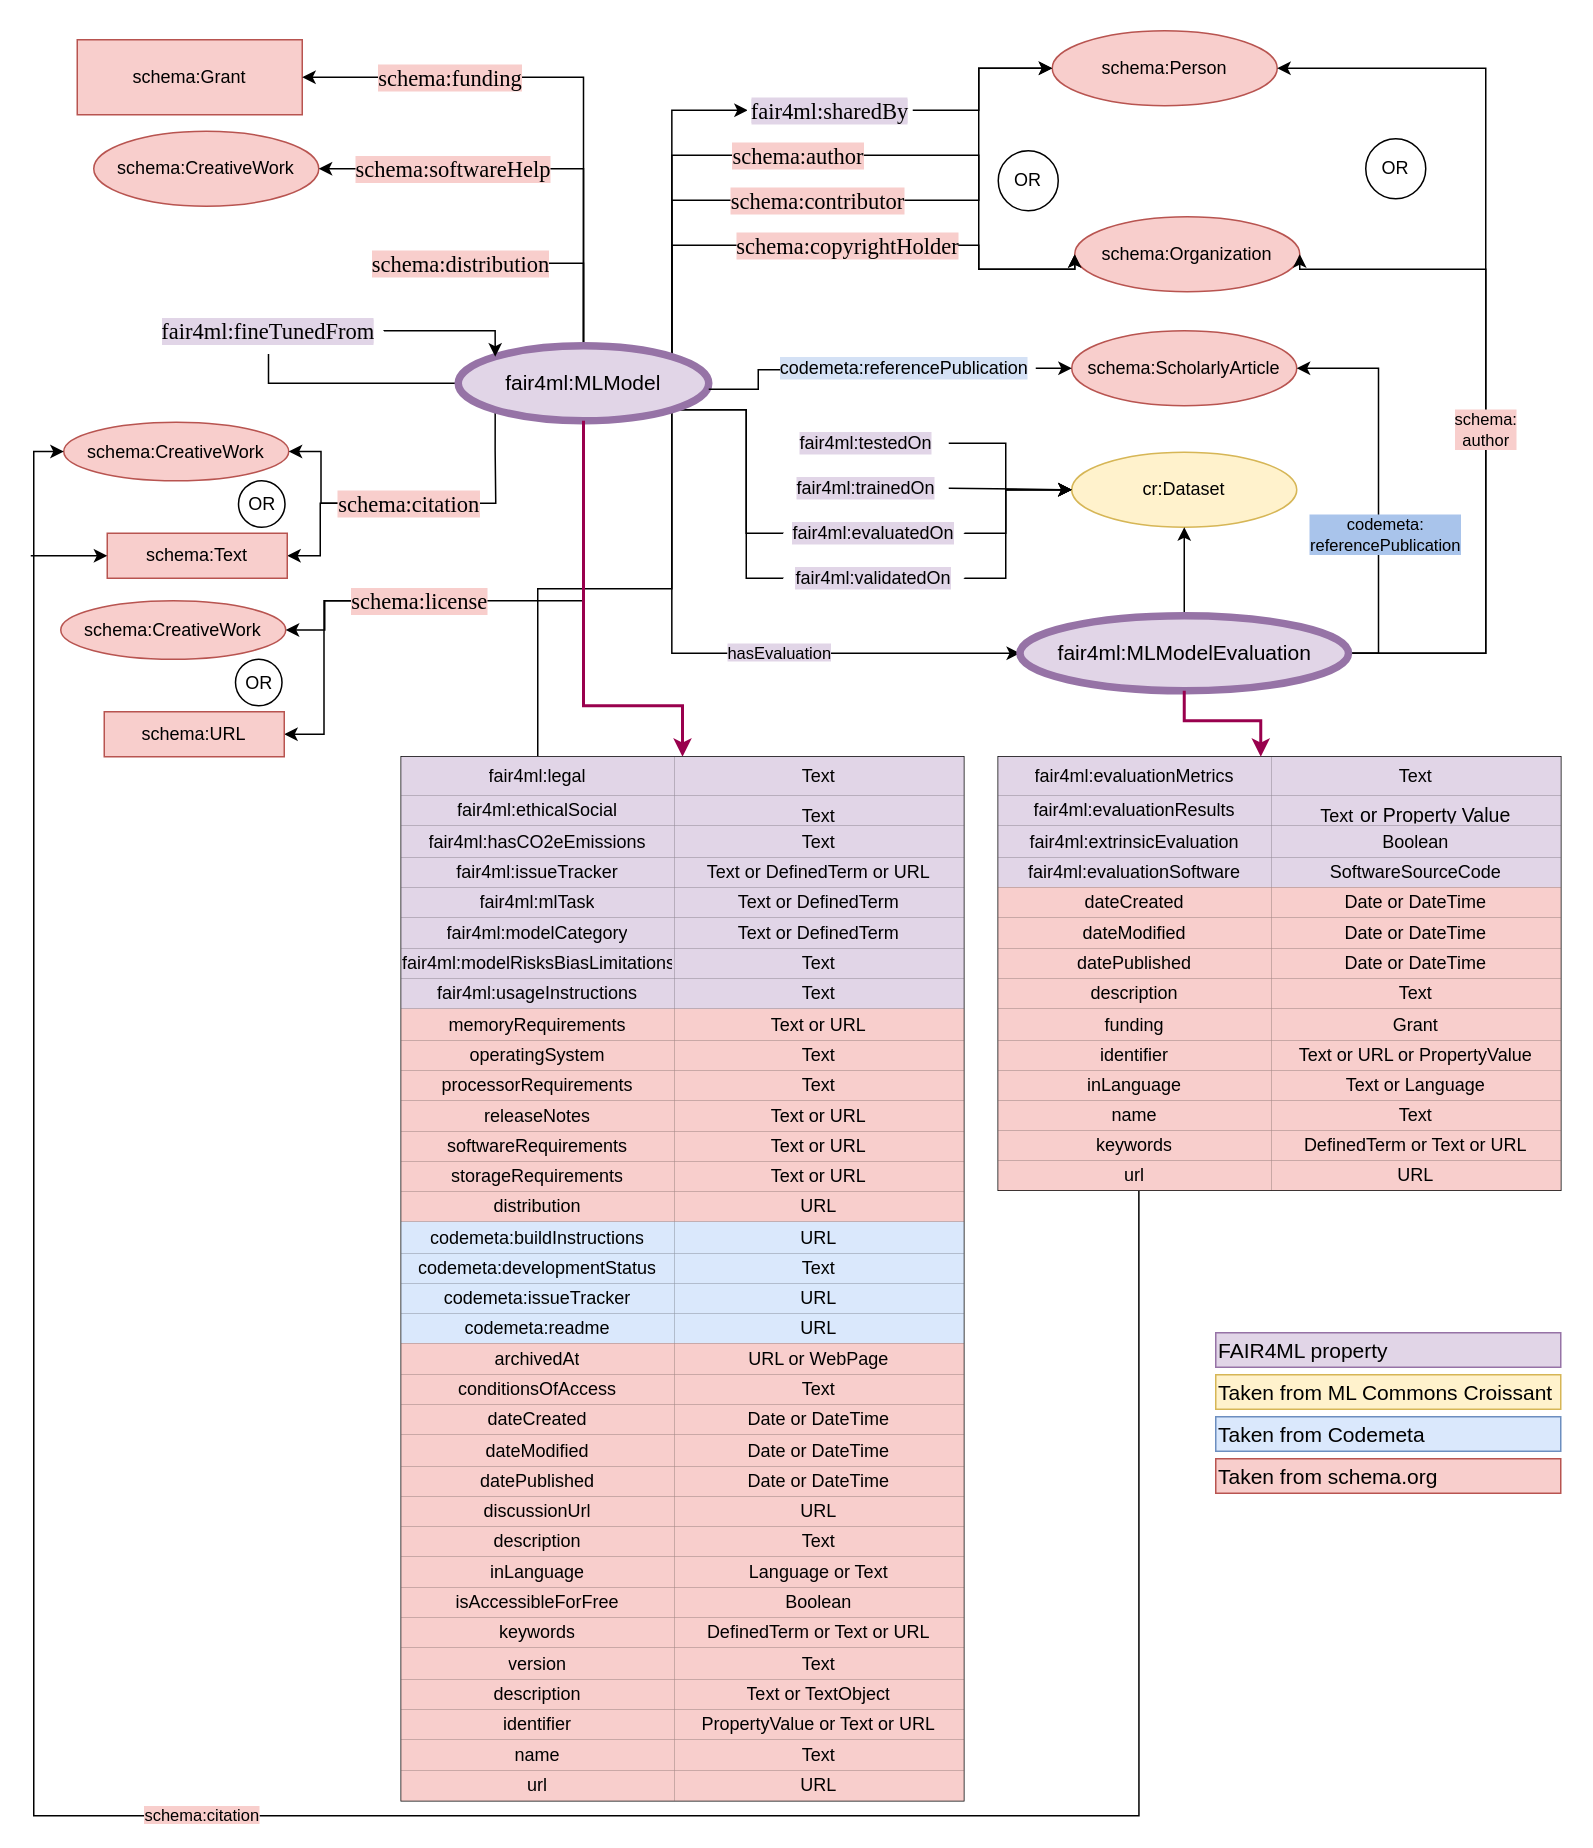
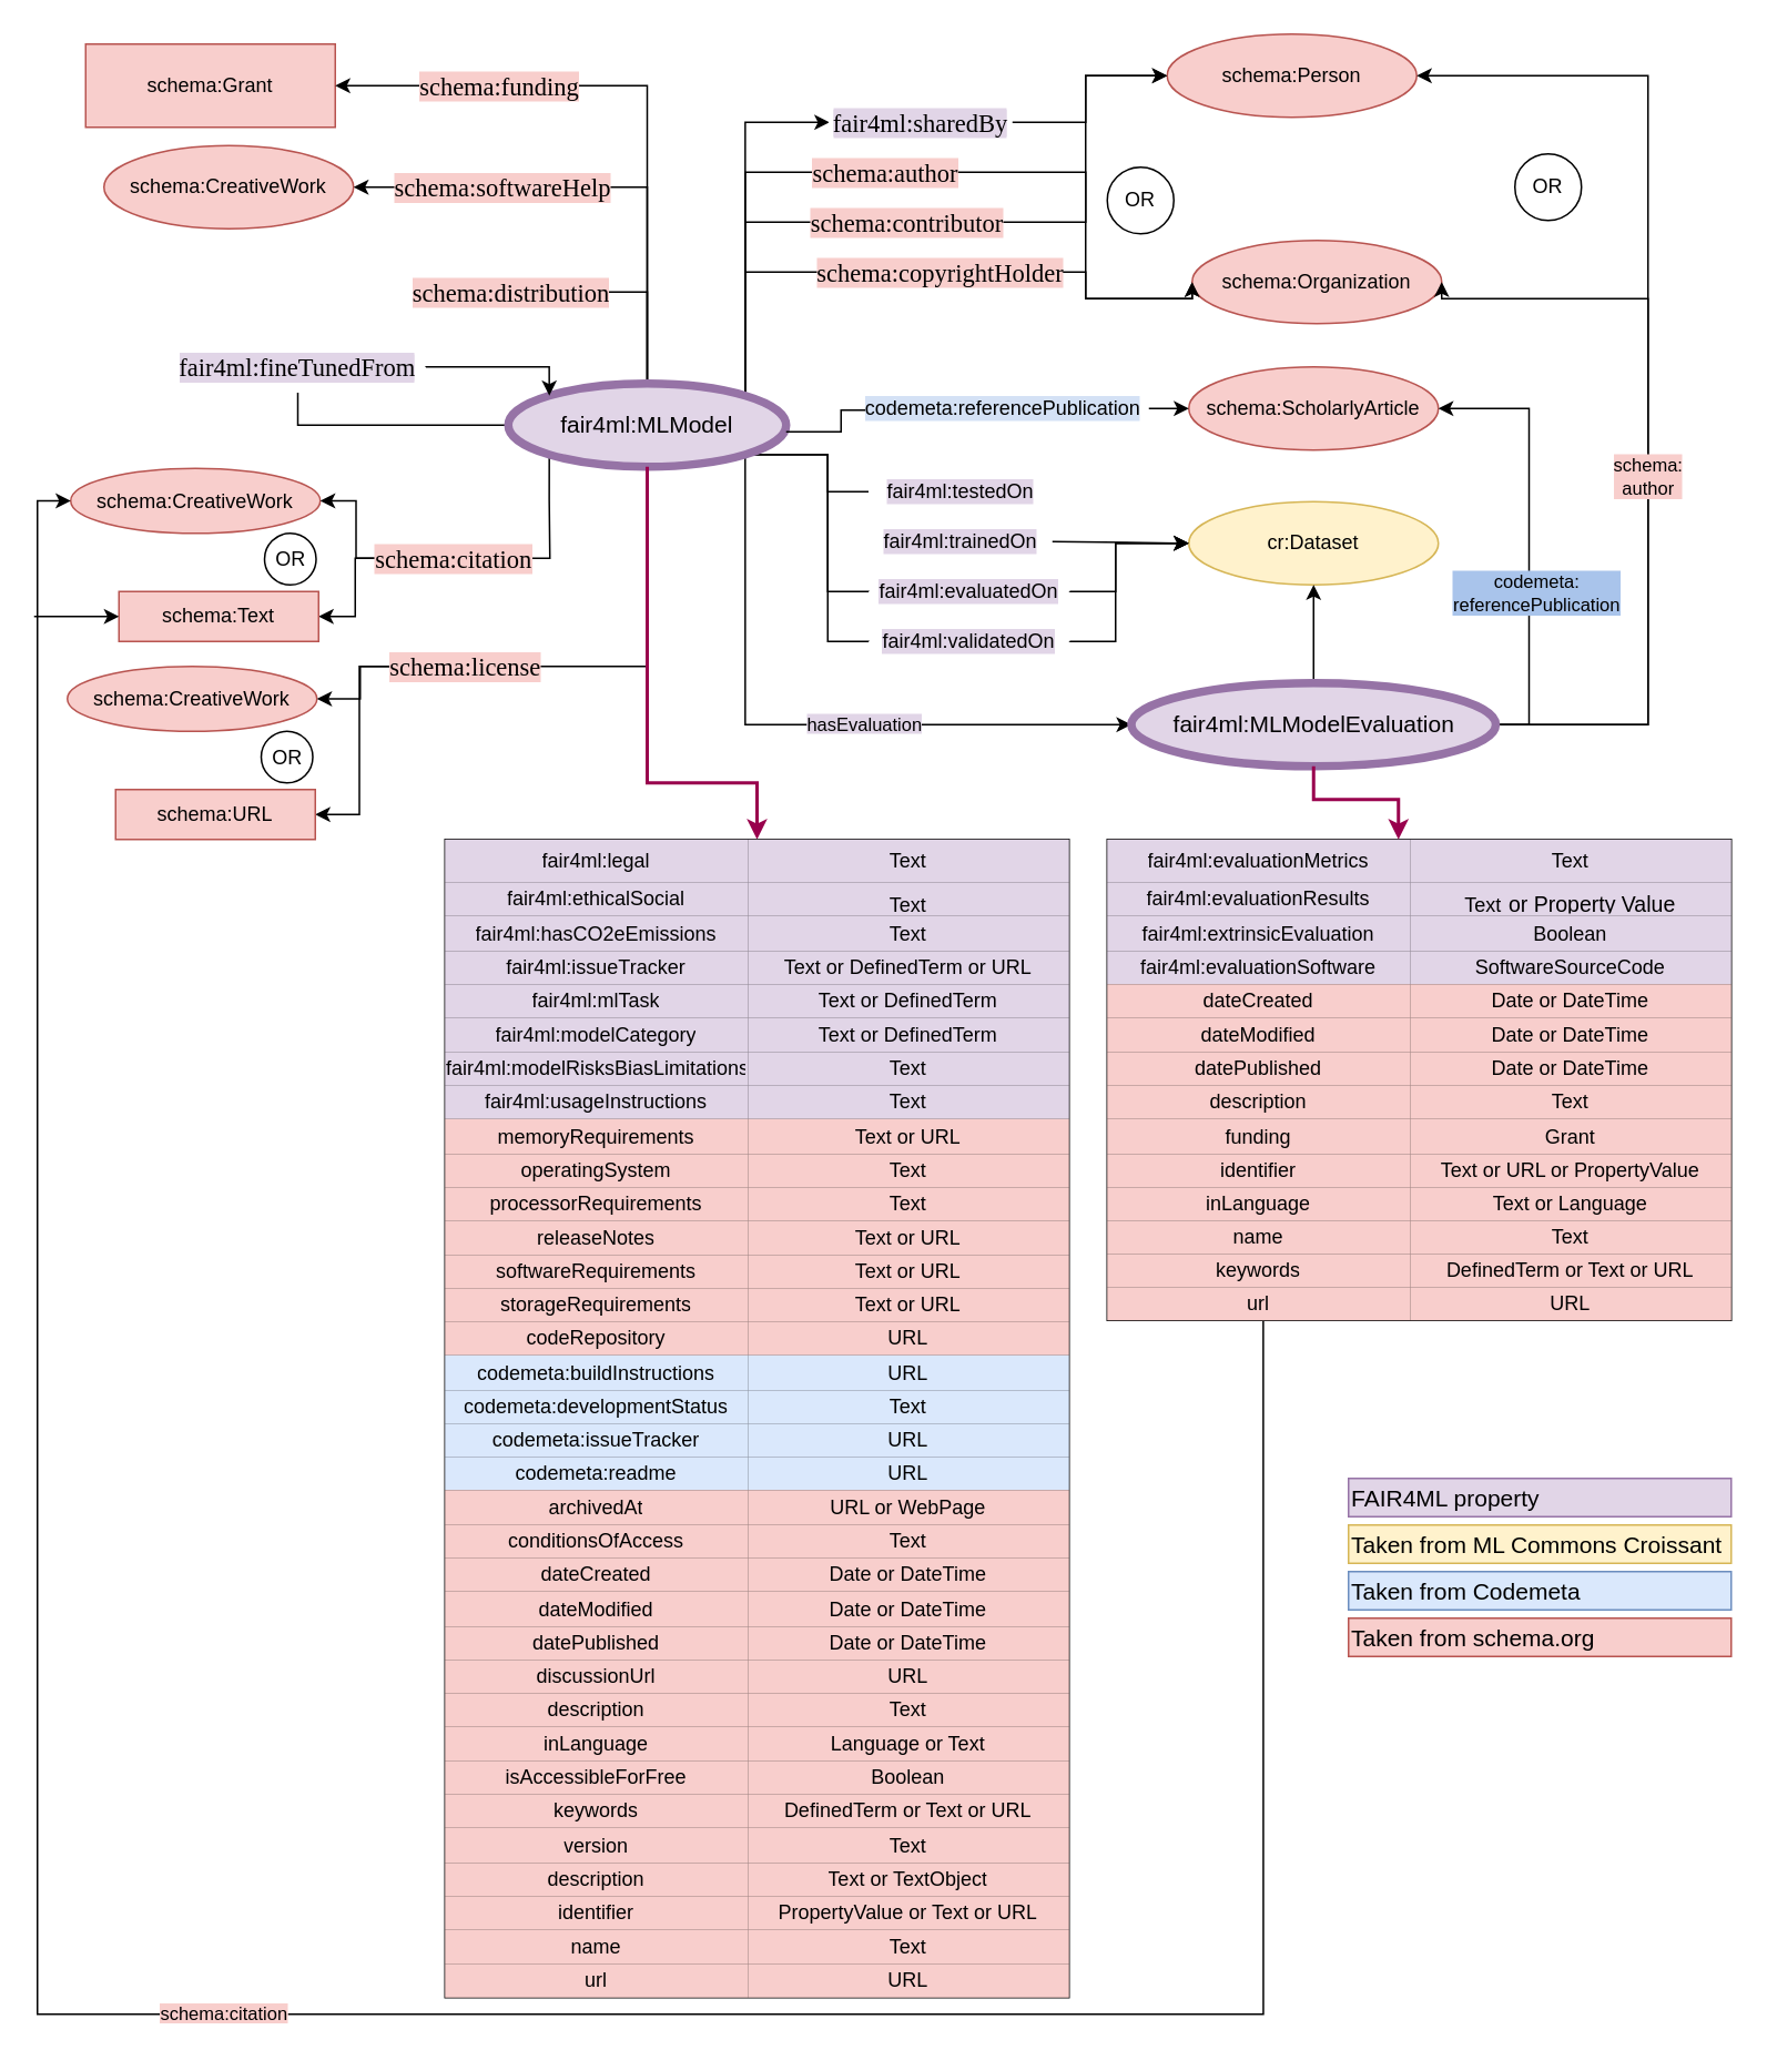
- <mxCell id="22" style="edgeStyle=orthogonalEdgeStyle;rounded=0;orthogonalLoop=1;jettySize=auto;html=1;exitX=1;exitY=0.5;exitDx=0;exitDy=0;entryX=0;entryY=0.5;entryDx=0;entryDy=0;" edge="1" parent="1" source="23" target="17"><mxGeometry relative="1" as="geometry"><Array as="points"><mxPoint x="670" y="295" /><mxPoint x="670" y="326" /></Array></mxGeometry></mxCell>
- <mxCell id="2" style="edgeStyle=orthogonalEdgeStyle;rounded=0;orthogonalLoop=1;jettySize=auto;html=1;exitX=1;exitY=1;exitDx=0;exitDy=0;endArrow=none;endFill=0;" parent="1" source="16" target="44" edge="1"><mxGeometry relative="1" as="geometry" /></mxCell>
+ <mxCell id="2" style="edgeStyle=orthogonalEdgeStyle;rounded=0;orthogonalLoop=1;jettySize=auto;html=1;exitX=1;exitY=1;exitDx=0;exitDy=0;endArrow=none;endFill=0;" parent="1" source="16" target="23" edge="1"><mxGeometry relative="1" as="geometry" /></mxCell>
- <mxCell id="86" value="distribution" style="shape=partialRectangle;html=1;whiteSpace=wrap;connectable=0;strokeColor=#b85450;overflow=hidden;fillColor=#f8cecc;top=0;left=0;bottom=0;right=0;pointerEvents=1;fontSize=12;" vertex="1" parent="85"><mxGeometry width="182" height="20" as="geometry"><mxRectangle width="182" height="20" as="alternateBounds" /></mxGeometry></mxCell>
+ <mxCell id="86" value="codeRepository" style="shape=partialRectangle;html=1;whiteSpace=wrap;connectable=0;strokeColor=#b85450;overflow=hidden;fillColor=#f8cecc;top=0;left=0;bottom=0;right=0;pointerEvents=1;fontSize=12;" vertex="1" parent="85"><mxGeometry width="182" height="20" as="geometry"><mxRectangle width="182" height="20" as="alternateBounds" /></mxGeometry></mxCell>
